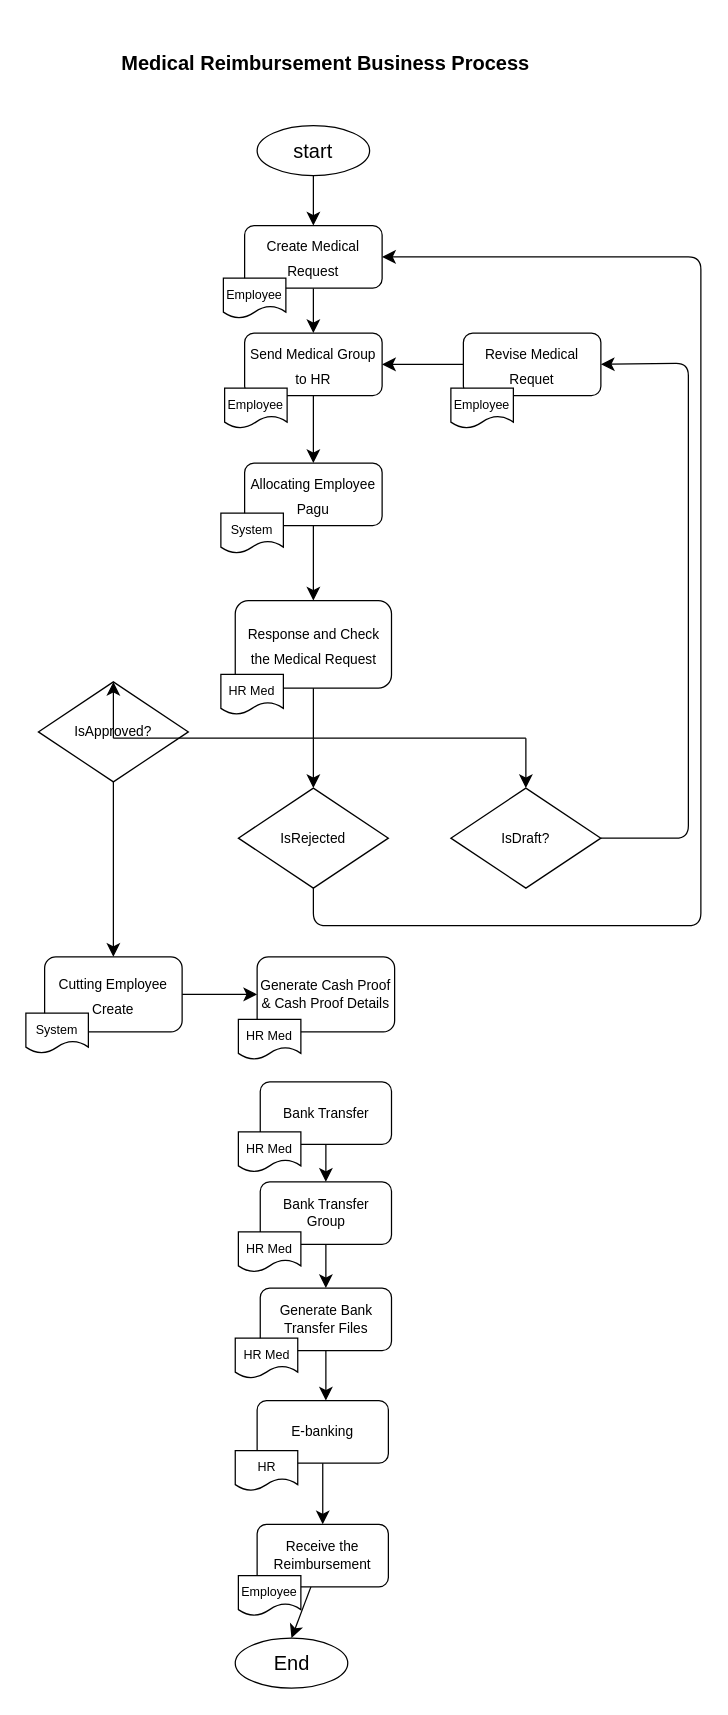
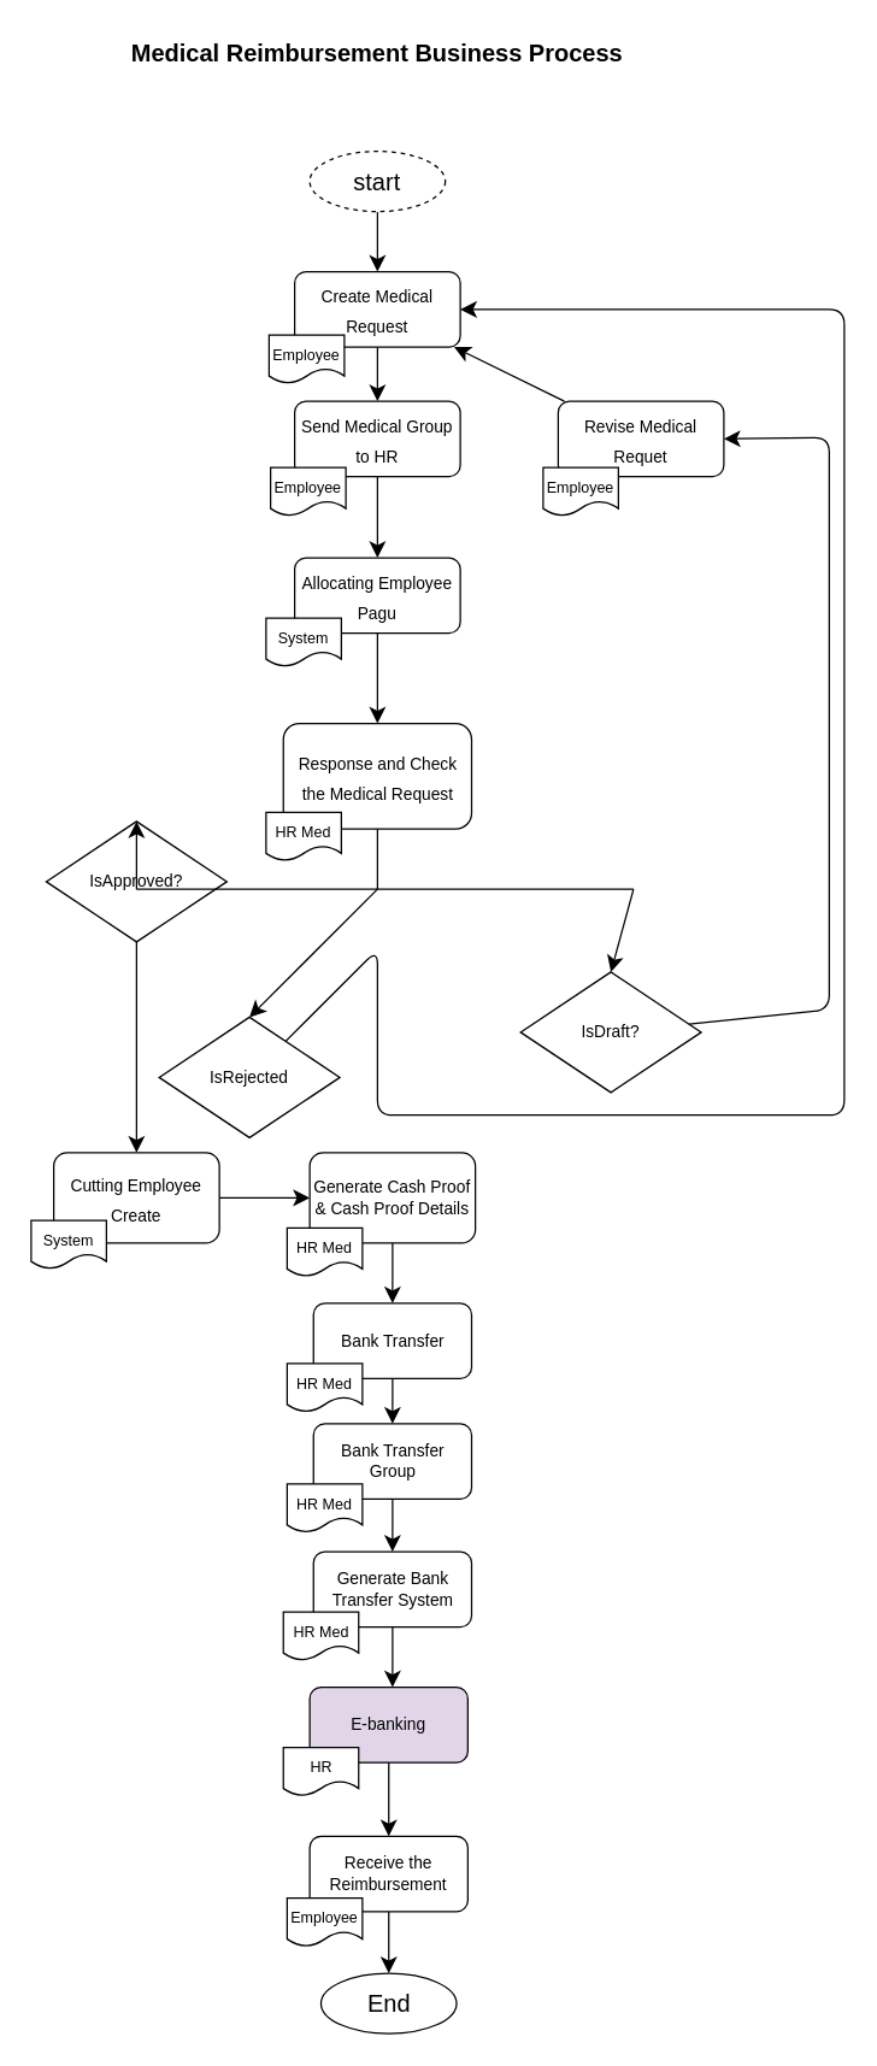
- <mxCell id="4" value="Medical Reimbursement Business Process" style="text;html=1;strokeColor=none;fillColor=none;align=center;verticalAlign=middle;whiteSpace=wrap;rounded=0;fontSize=16;fontStyle=1" vertex="1" parent="1"><mxGeometry x="95" y="35" width="330" height="30" as="geometry" /></mxCell>
+ <mxCell id="4" value="Medical Reimbursement Business Process" style="text;html=1;strokeColor=none;fillColor=none;align=center;verticalAlign=middle;whiteSpace=wrap;rounded=0;fontSize=16;fontStyle=1" vertex="1" parent="1"><mxGeometry x="85" y="20" width="330" height="30" as="geometry" /></mxCell>
- <mxCell id="3" value="start" style="ellipse;whiteSpace=wrap;html=1;fontSize=16;" vertex="1" parent="1"><mxGeometry x="205" width="90" height="40" as="geometry" y="100" /></mxCell>
+ <mxCell id="3" value="start" style="ellipse;whiteSpace=wrap;html=1;fontSize=16;dashed=1;" vertex="1" parent="1"><mxGeometry x="205" width="90" height="40" as="geometry" y="100" /></mxCell>
- <mxCell id="24" style="edgeStyle=none;curved=1;rounded=0;orthogonalLoop=1;jettySize=auto;html=1;entryX=1;entryY=0.5;entryDx=0;entryDy=0;fontSize=12;startSize=8;endSize=8;" edge="1" parent="1" source="25" target="9"><mxGeometry relative="1" as="geometry" /></mxCell>
+ <mxCell id="24" style="edgeStyle=none;curved=1;rounded=0;orthogonalLoop=1;jettySize=auto;html=1;fontSize=12;startSize=8;endSize=8;" edge="1" parent="1" source="25" target="6"><mxGeometry relative="1" as="geometry" /></mxCell>
- <mxCell id="16" value="IsRejected" style="rhombus;whiteSpace=wrap;html=1;fontSize=11;" vertex="1" parent="1"><mxGeometry x="190" y="630" width="120" height="80" as="geometry" /></mxCell>
+ <mxCell id="16" value="IsRejected" style="rhombus;whiteSpace=wrap;html=1;fontSize=11;" vertex="1" parent="1"><mxGeometry x="105" y="675" width="120" height="80" as="geometry" /></mxCell>
- <mxCell id="18" value="IsDraft?" style="rhombus;whiteSpace=wrap;html=1;fontSize=11;" vertex="1" parent="1"><mxGeometry x="360" y="630" width="120" height="80" as="geometry" /></mxCell>
+ <mxCell id="18" value="IsDraft?" style="rhombus;whiteSpace=wrap;html=1;fontSize=11;" vertex="1" parent="1"><mxGeometry x="345" y="645" width="120" height="80" as="geometry" /></mxCell>
+ <mxCell id="33" value="" style="edgeStyle=none;curved=1;rounded=0;orthogonalLoop=1;jettySize=auto;html=1;fontSize=12;startSize=8;endSize=8;" edge="1" parent="1" source="34" target="37"><mxGeometry relative="1" as="geometry" /></mxCell>
- <mxCell id="43" value="&lt;span style=&quot;font-size: 11px;&quot;&gt;Generate Bank Transfer Files&lt;/span&gt;" style="rounded=1;whiteSpace=wrap;html=1;fontSize=10;" vertex="1" parent="1"><mxGeometry x="207.5" y="1030" width="105" height="50" as="geometry" /></mxCell>
+ <mxCell id="43" value="&lt;span style=&quot;font-size: 11px;&quot;&gt;Generate Bank Transfer System&lt;/span&gt;" style="rounded=1;whiteSpace=wrap;html=1;fontSize=10;" vertex="1" parent="1"><mxGeometry x="207.5" y="1030" width="105" height="50" as="geometry" /></mxCell>
- <mxCell id="46" value="&lt;span style=&quot;font-size: 11px;&quot;&gt;E-banking&lt;/span&gt;" style="rounded=1;whiteSpace=wrap;html=1;fontSize=10;" vertex="1" parent="1"><mxGeometry x="205" y="1120" width="105" height="50" as="geometry" /></mxCell>
+ <mxCell id="46" value="&lt;span style=&quot;font-size: 11px;&quot;&gt;E-banking&lt;/span&gt;" style="rounded=1;whiteSpace=wrap;html=1;fontSize=10;fillColor=#e1d5e7;" vertex="1" parent="1"><mxGeometry x="205" y="1120" width="105" height="50" as="geometry" /></mxCell>
- <mxCell id="48" value="End" style="ellipse;whiteSpace=wrap;html=1;fontSize=16;" vertex="1" parent="1"><mxGeometry x="187.5" y="1310" width="90" height="40" as="geometry" /></mxCell>
+ <mxCell id="48" value="End" style="ellipse;whiteSpace=wrap;html=1;fontSize=16;" vertex="1" parent="1"><mxGeometry x="212.5" y="1310" width="90" height="40" as="geometry" /></mxCell>
